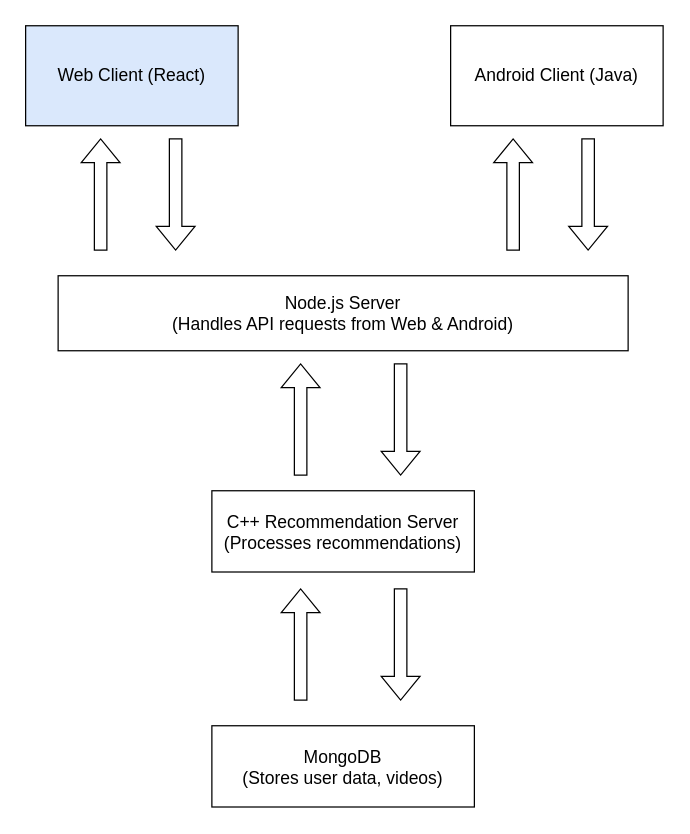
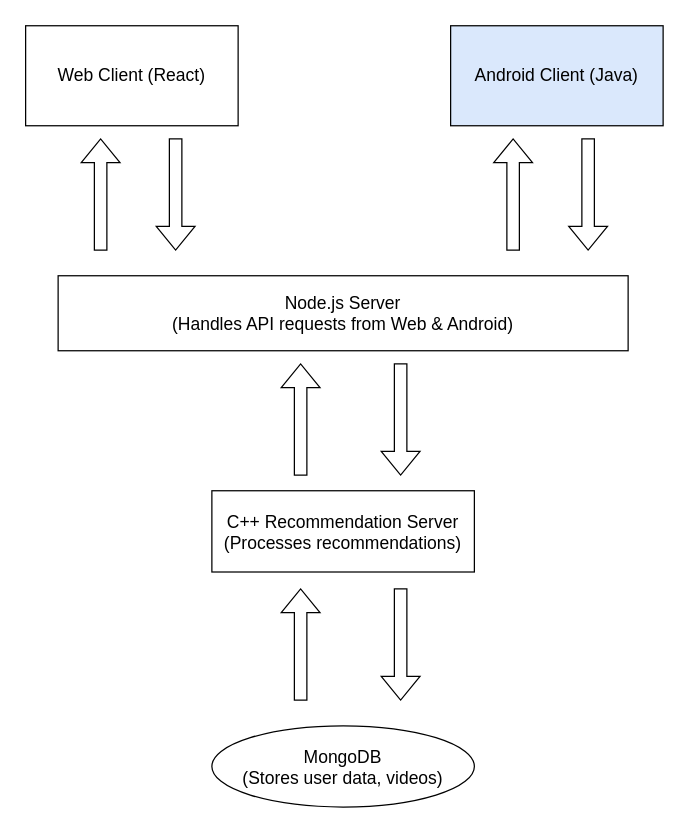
- <mxCell id="2" value="&lt;div style=&quot;&quot;&gt;&lt;span style=&quot;font-size: 14px; background-color: initial;&quot;&gt;Web Client (React)&lt;/span&gt;&lt;/div&gt;" style="rounded=0;whiteSpace=wrap;html=1;align=center;fillColor=#dae8fc;" vertex="1" parent="1"><mxGeometry x="20" y="20" width="170" height="80" as="geometry" /></mxCell>
+ <mxCell id="2" value="&lt;div style=&quot;&quot;&gt;&lt;span style=&quot;font-size: 14px; background-color: initial;&quot;&gt;Web Client (React)&lt;/span&gt;&lt;/div&gt;" style="rounded=0;whiteSpace=wrap;html=1;align=center;" vertex="1" parent="1"><mxGeometry x="20" y="20" width="170" height="80" as="geometry" /></mxCell>
- <mxCell id="3" value="&lt;div style=&quot;&quot;&gt;&lt;span style=&quot;font-size: 14px; background-color: initial;&quot;&gt;Android Client (Java)&lt;/span&gt;&lt;/div&gt;" style="rounded=0;whiteSpace=wrap;html=1;align=center;" vertex="1" parent="1"><mxGeometry x="360" y="20" width="170" height="80" as="geometry" /></mxCell>
+ <mxCell id="3" value="&lt;div style=&quot;&quot;&gt;&lt;span style=&quot;font-size: 14px; background-color: initial;&quot;&gt;Android Client (Java)&lt;/span&gt;&lt;/div&gt;" style="rounded=0;whiteSpace=wrap;html=1;align=center;fillColor=#dae8fc;" vertex="1" parent="1"><mxGeometry x="360" y="20" width="170" height="80" as="geometry" /></mxCell>
- <mxCell id="8" value="&lt;span style=&quot;font-size: 14px;&quot;&gt;MongoDB&lt;/span&gt;&lt;div&gt;&lt;span style=&quot;font-size: 14px;&quot;&gt;(Stores user data, videos)&lt;/span&gt;&lt;/div&gt;" style="rounded=0;whiteSpace=wrap;html=1;" vertex="1" parent="1"><mxGeometry x="169" y="580" width="210" height="65" as="geometry" /></mxCell>
+ <mxCell id="8" value="&lt;span style=&quot;font-size: 14px;&quot;&gt;MongoDB&lt;/span&gt;&lt;div&gt;&lt;span style=&quot;font-size: 14px;&quot;&gt;(Stores user data, videos)&lt;/span&gt;&lt;/div&gt;" style="ellipse;whiteSpace=wrap;html=1;" vertex="1" parent="1"><mxGeometry x="169" y="580" width="210" height="65" as="geometry" /></mxCell>
